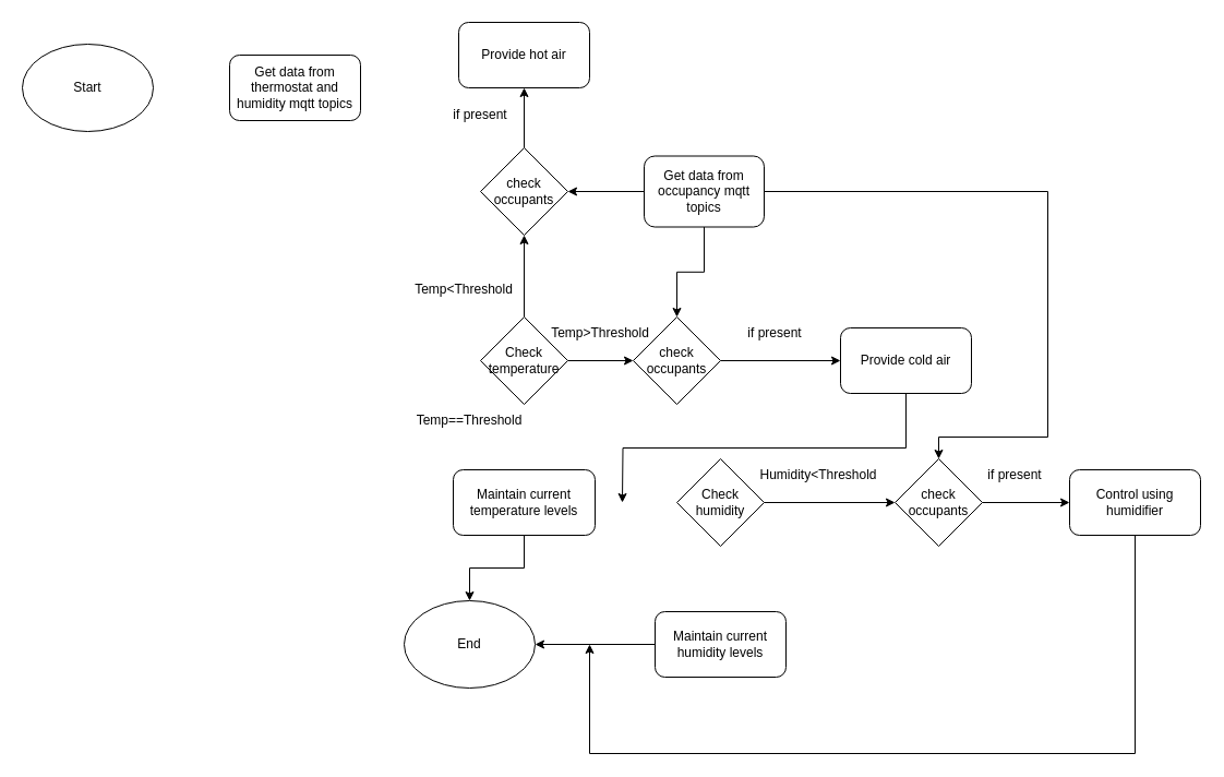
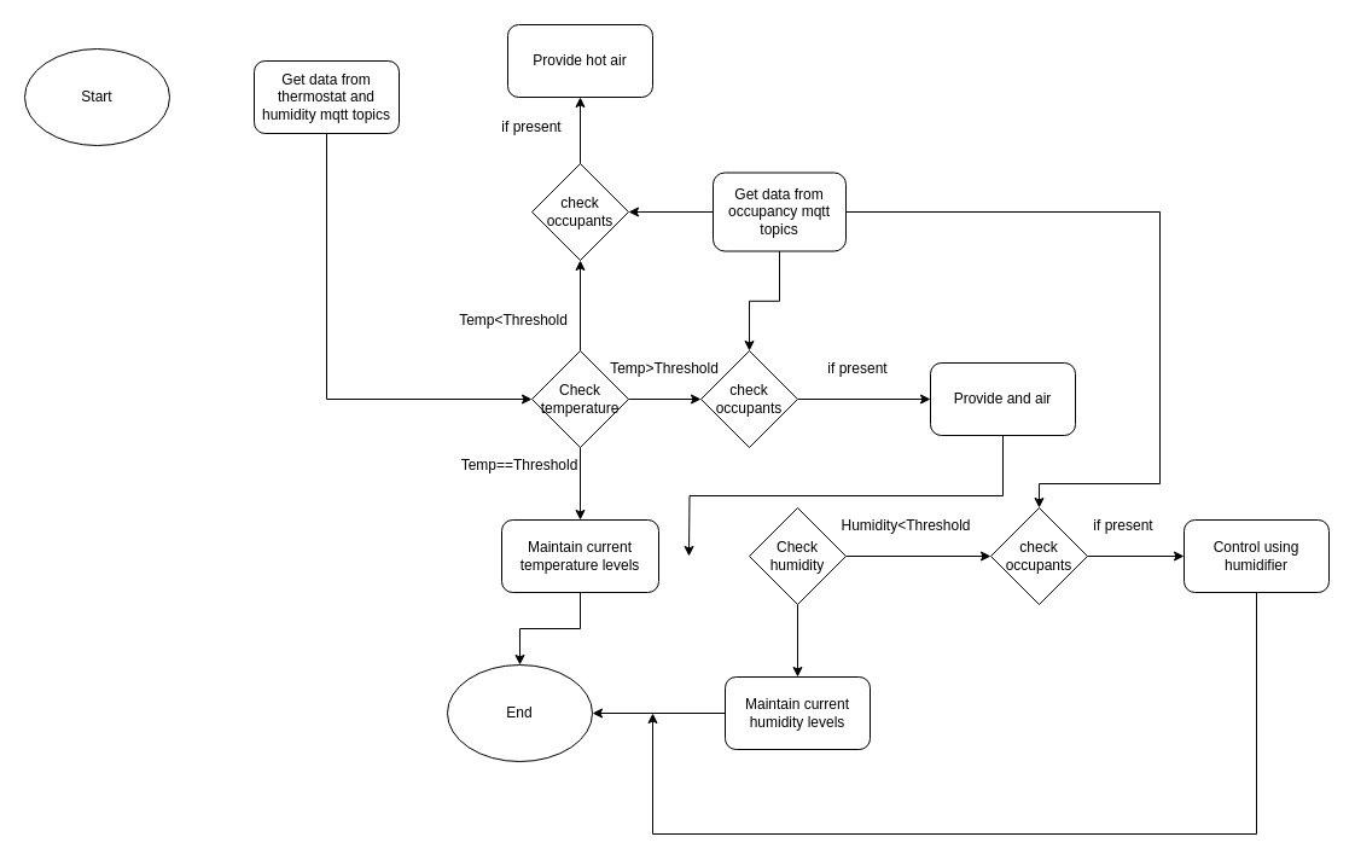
+ <mxCell id="4" style="edgeStyle=orthogonalEdgeStyle;rounded=0;orthogonalLoop=1;jettySize=auto;html=1;exitX=0.5;exitY=1;exitDx=0;exitDy=0;entryX=0;entryY=0.5;entryDx=0;entryDy=0;" parent="1" source="5" target="9" edge="1"><mxGeometry relative="1" as="geometry"><mxPoint x="270" y="170" as="targetPoint" /></mxGeometry></mxCell>
- <mxCell id="13" value="Provide cold air" style="rounded=1;whiteSpace=wrap;html=1;" parent="1" vertex="1"><mxGeometry x="770" y="300" width="120" height="60" as="geometry" /></mxCell>
+ <mxCell id="13" value="Provide and air" style="rounded=1;whiteSpace=wrap;html=1;" parent="1" vertex="1"><mxGeometry x="770" y="300" width="120" height="60" as="geometry" /></mxCell>
+ <mxCell id="6" style="edgeStyle=orthogonalEdgeStyle;rounded=0;orthogonalLoop=1;jettySize=auto;html=1;exitX=0.5;exitY=1;exitDx=0;exitDy=0;" parent="1" source="9" target="16" edge="1"><mxGeometry relative="1" as="geometry" /></mxCell>
+ <mxCell id="17" style="edgeStyle=orthogonalEdgeStyle;rounded=0;orthogonalLoop=1;jettySize=auto;html=1;exitX=0.5;exitY=1;exitDx=0;exitDy=0;" parent="1" source="19" target="22" edge="1"><mxGeometry relative="1" as="geometry" /></mxCell>
